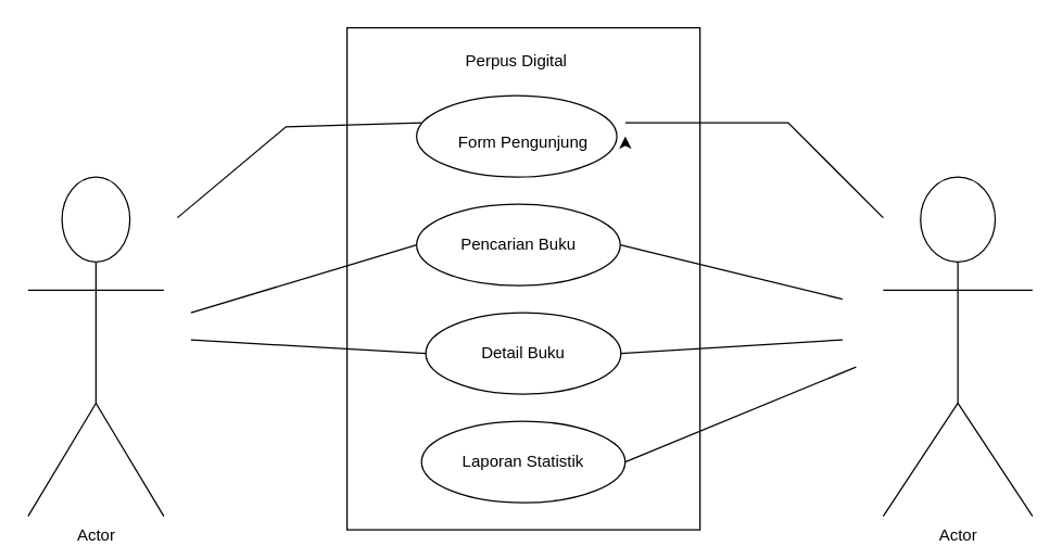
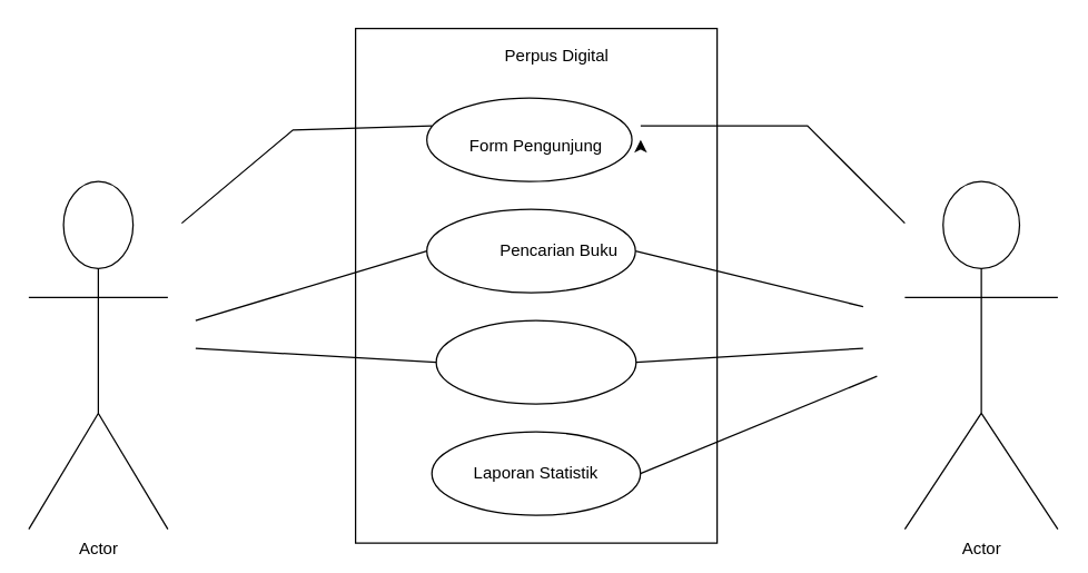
- <mxCell id="4" value="Perpus Digital" style="text;html=1;strokeColor=none;fillColor=none;align=center;verticalAlign=middle;whiteSpace=wrap;rounded=0;" vertex="1" parent="1"><mxGeometry x="340" y="30" width="80" height="30" as="geometry" /></mxCell>
+ <mxCell id="4" value="Perpus Digital" style="text;html=1;strokeColor=none;fillColor=none;align=center;verticalAlign=middle;whiteSpace=wrap;rounded=0;" vertex="1" parent="1"><mxGeometry x="360" y="25" width="80" height="30" as="geometry" /></mxCell>
- <mxCell id="11" value="Pencarian Buku" style="text;html=1;strokeColor=none;fillColor=none;align=center;verticalAlign=middle;whiteSpace=wrap;rounded=0;" vertex="1" parent="1"><mxGeometry x="336.88" y="165" width="88.75" height="30" as="geometry" /></mxCell>
+ <mxCell id="11" value="Pencarian Buku" style="text;html=1;strokeColor=none;fillColor=none;align=center;verticalAlign=middle;whiteSpace=wrap;rounded=0;" vertex="1" parent="1"><mxGeometry x="356.88" y="165" width="88.75" height="30" as="geometry" /></mxCell>
- <mxCell id="12" value="Detail Buku" style="text;html=1;strokeColor=none;fillColor=none;align=center;verticalAlign=middle;whiteSpace=wrap;rounded=0;" vertex="1" parent="1"><mxGeometry x="344.88" y="245" width="80" height="30" as="geometry" /></mxCell>
